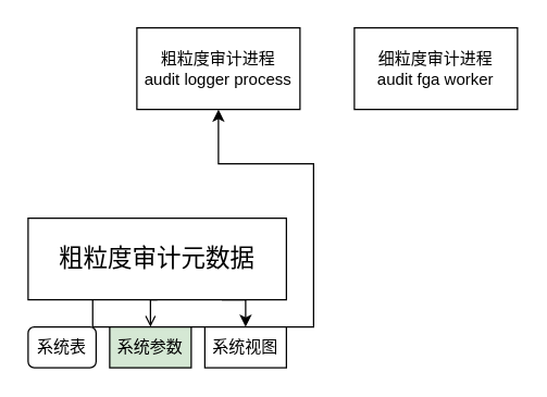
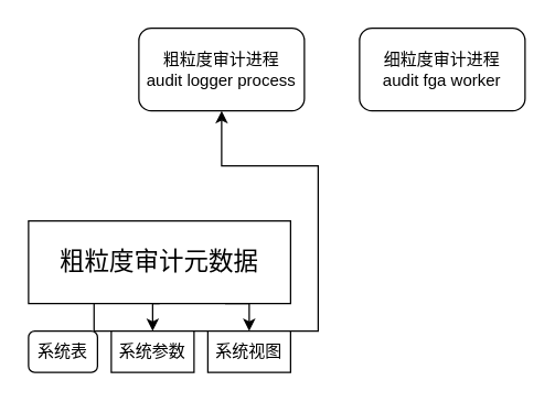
- <mxCell id="2" value="粗粒度审计进程&lt;br&gt;audit logger process" style="rounded=0;whiteSpace=wrap;html=1;" vertex="1" parent="1"><mxGeometry x="100" y="20" width="120" height="60" as="geometry" /></mxCell>
+ <mxCell id="2" value="粗粒度审计进程&lt;br&gt;audit logger process" style="whiteSpace=wrap;html=1;rounded=1;" vertex="1" parent="1"><mxGeometry x="100" y="20" width="120" height="60" as="geometry" /></mxCell>
- <mxCell id="3" value="细粒度审计进程&lt;br&gt;&lt;div&gt;audit fga worker&lt;/div&gt;" style="rounded=0;whiteSpace=wrap;html=1;" vertex="1" parent="1"><mxGeometry x="260" y="20" width="120" height="60" as="geometry" /></mxCell>
+ <mxCell id="3" value="细粒度审计进程&lt;br&gt;&lt;div&gt;audit fga worker&lt;/div&gt;" style="whiteSpace=wrap;html=1;rounded=1;" vertex="1" parent="1"><mxGeometry x="260" y="20" width="120" height="60" as="geometry" /></mxCell>
- <mxCell id="5" style="edgeStyle=orthogonalEdgeStyle;rounded=0;orthogonalLoop=1;jettySize=auto;html=1;exitX=0.5;exitY=1;exitDx=0;exitDy=0;entryX=0.5;entryY=0;entryDx=0;entryDy=0;endArrow=open;" edge="1" parent="1" source="7" target="9"><mxGeometry relative="1" as="geometry" /></mxCell>
+ <mxCell id="5" style="edgeStyle=orthogonalEdgeStyle;rounded=0;orthogonalLoop=1;jettySize=auto;html=1;exitX=0.5;exitY=1;exitDx=0;exitDy=0;entryX=0.5;entryY=0;entryDx=0;entryDy=0;" edge="1" parent="1" source="7" target="9"><mxGeometry relative="1" as="geometry" /></mxCell>
- <mxCell id="9" value="系统参数" style="rounded=0;whiteSpace=wrap;html=1;fillColor=#d5e8d4;" vertex="1" parent="1"><mxGeometry x="80" y="240" width="60" height="30" as="geometry" /></mxCell>
+ <mxCell id="9" value="系统参数" style="rounded=0;whiteSpace=wrap;html=1;" vertex="1" parent="1"><mxGeometry x="80" y="240" width="60" height="30" as="geometry" /></mxCell>
